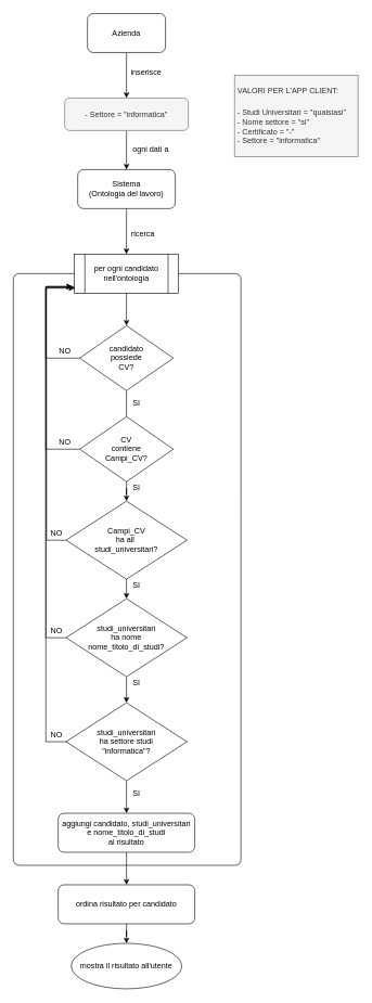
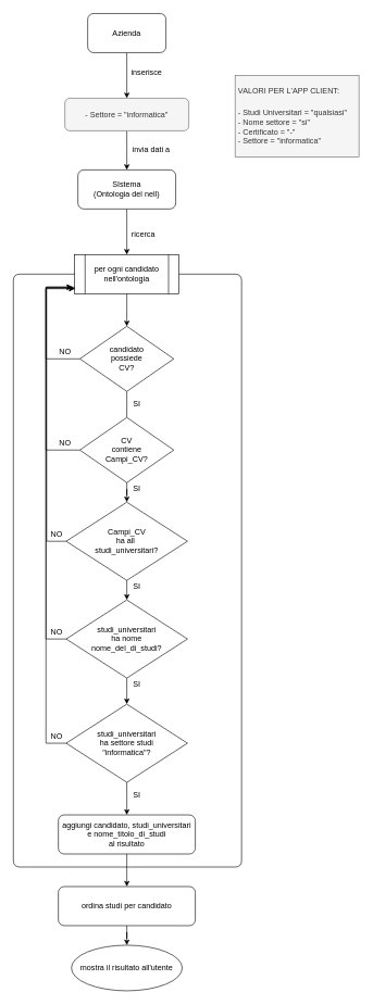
- <mxCell id="10" value="ogni dati a" style="text;html=1;align=center;verticalAlign=middle;resizable=0;points=[];autosize=1;" parent="1" vertex="1"><mxGeometry x="196" y="220" width="70" height="20" as="geometry" /></mxCell>
+ <mxCell id="10" value="invia dati a" style="text;html=1;align=center;verticalAlign=middle;resizable=0;points=[];autosize=1;" parent="1" vertex="1"><mxGeometry x="196" y="220" width="70" height="20" as="geometry" /></mxCell>
- <mxCell id="12" value="SIstema&lt;br&gt;(Ontologia del lavoro)" style="rounded=1;whiteSpace=wrap;html=1;" parent="1" vertex="1"><mxGeometry x="119" y="260" width="150" height="60" as="geometry" /></mxCell>
+ <mxCell id="12" value="SIstema&lt;br&gt;(Ontologia del nell)" style="rounded=1;whiteSpace=wrap;html=1;" parent="1" vertex="1"><mxGeometry x="119" y="260" width="150" height="60" as="geometry" /></mxCell>
- <mxCell id="30" value="studi_universitari&lt;br&gt;ha nome&lt;br&gt;nome_titolo_di_studi?&lt;span&gt;&lt;br&gt;&lt;/span&gt;" style="rhombus;whiteSpace=wrap;html=1;" parent="1" vertex="1"><mxGeometry x="101" y="920" width="186" height="120" as="geometry" /></mxCell>
+ <mxCell id="30" value="studi_universitari&lt;br&gt;ha nome&lt;br&gt;nome_del_di_studi?&lt;span&gt;&lt;br&gt;&lt;/span&gt;" style="rhombus;whiteSpace=wrap;html=1;" parent="1" vertex="1"><mxGeometry x="101" y="920" width="186" height="120" as="geometry" /></mxCell>
- <mxCell id="45" value="ordina risultato per candidato" style="rounded=1;whiteSpace=wrap;html=1;" vertex="1" parent="1"><mxGeometry x="89" y="1360" width="210" height="60" as="geometry" /></mxCell>
+ <mxCell id="45" value="ordina studi per candidato" style="rounded=1;whiteSpace=wrap;html=1;" vertex="1" parent="1"><mxGeometry x="89" y="1360" width="210" height="60" as="geometry" /></mxCell>
